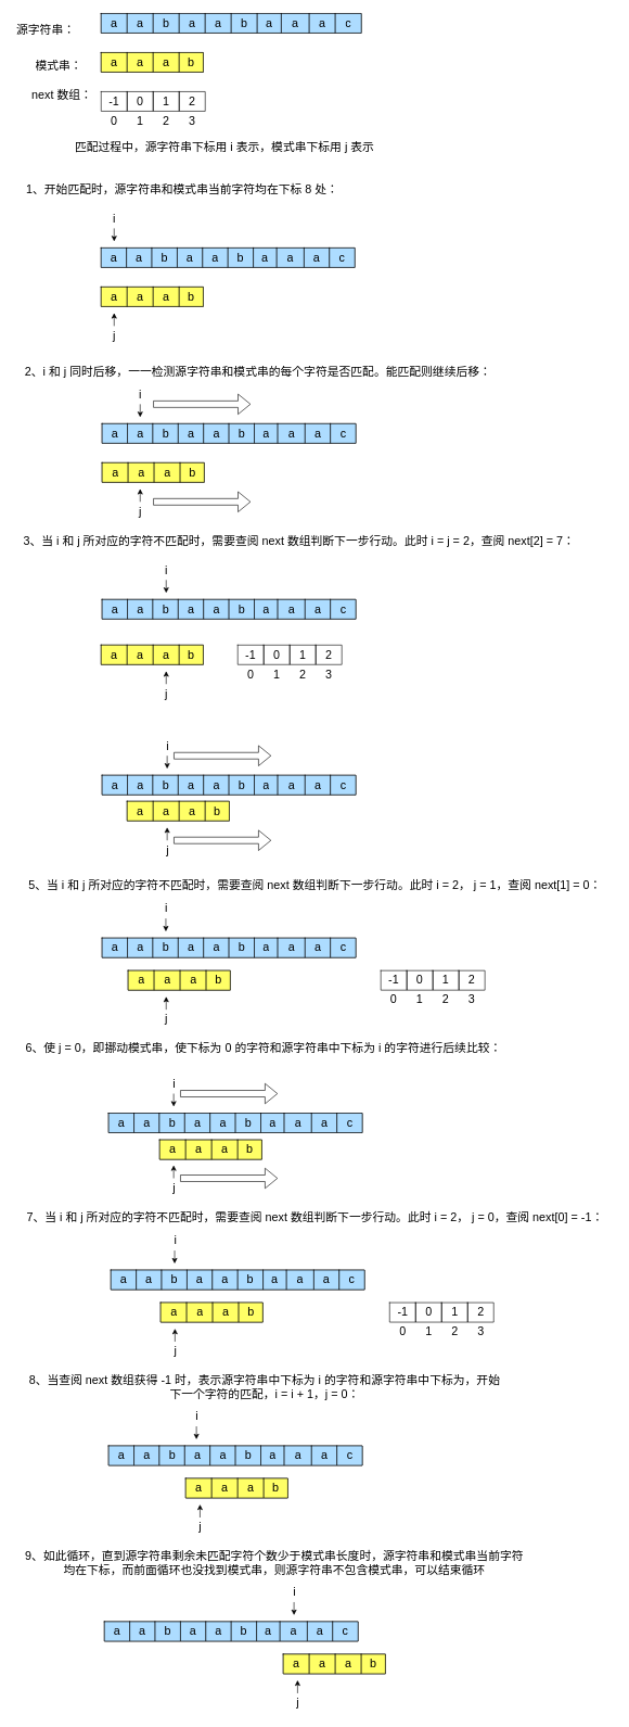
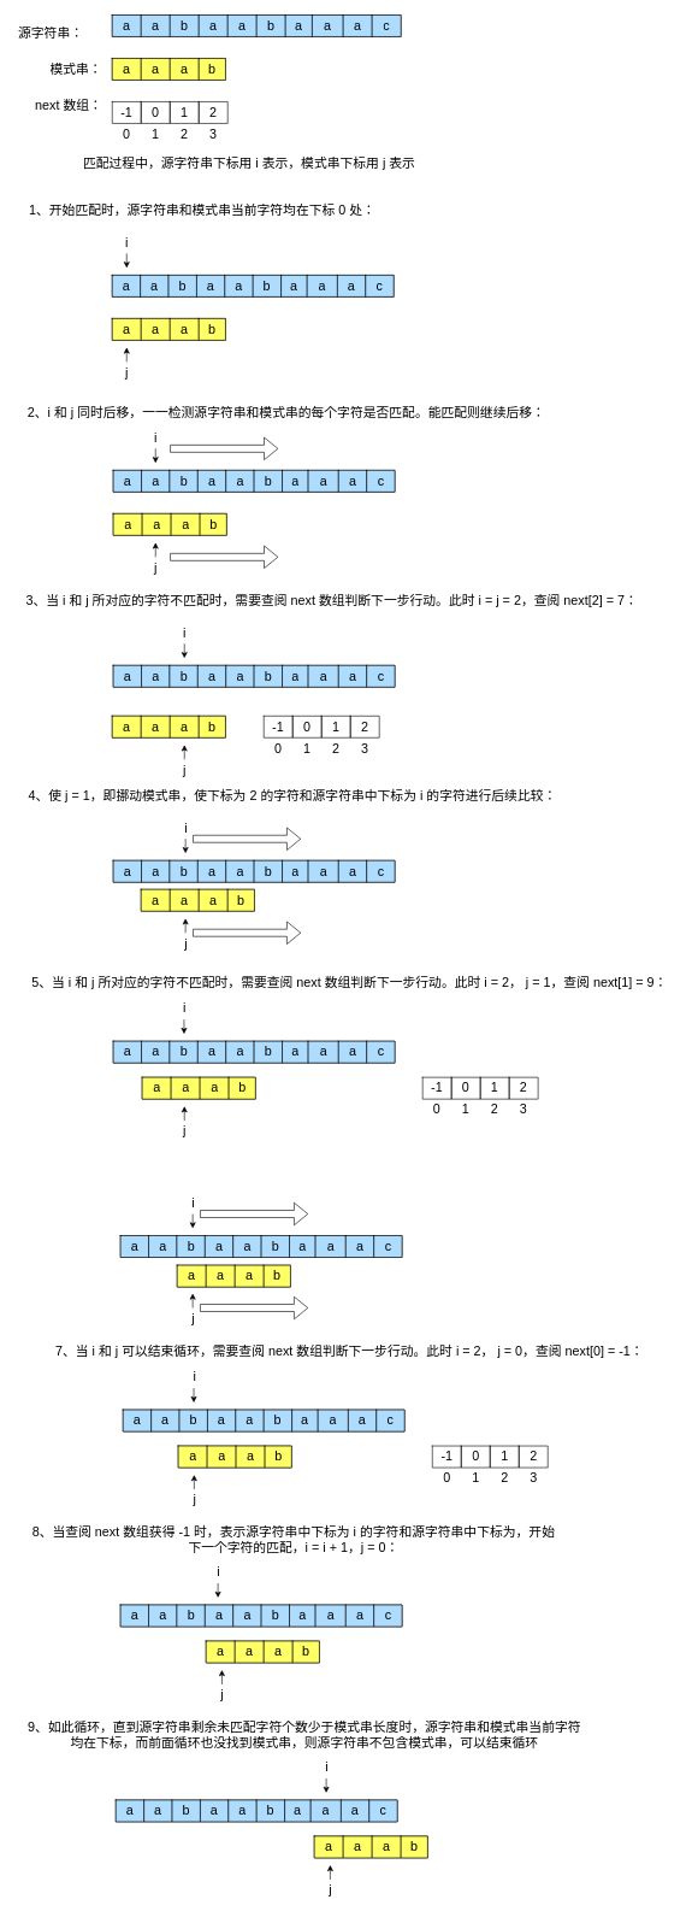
- <mxCell id="21" value="模式串：" style="text;html=1;strokeColor=none;fillColor=none;align=center;verticalAlign=middle;whiteSpace=wrap;rounded=0;shadow=0;comic=0;sketch=0;fontSize=18;fontColor=#000000;" parent="1" vertex="1"><mxGeometry x="40" y="90" width="100" height="20" as="geometry" /></mxCell>
+ <mxCell id="21" value="模式串：" style="text;html=1;strokeColor=none;fillColor=none;align=center;verticalAlign=middle;whiteSpace=wrap;rounded=0;shadow=0;comic=0;sketch=0;fontSize=18;fontColor=#000000;" parent="1" vertex="1"><mxGeometry x="55" y="85" width="100" height="20" as="geometry" /></mxCell>
- <mxCell id="35" value="1、开始匹配时，源字符串和模式串当前字符均在下标 8 处：" style="text;html=1;strokeColor=none;fillColor=none;align=center;verticalAlign=middle;whiteSpace=wrap;rounded=0;shadow=0;comic=0;sketch=0;fontSize=18;fontColor=#000000;" parent="1" vertex="1"><mxGeometry x="35" y="280" width="490" height="20" as="geometry" /></mxCell>
+ <mxCell id="35" value="1、开始匹配时，源字符串和模式串当前字符均在下标 0 处：" style="text;html=1;strokeColor=none;fillColor=none;align=center;verticalAlign=middle;whiteSpace=wrap;rounded=0;shadow=0;comic=0;sketch=0;fontSize=18;fontColor=#000000;" parent="1" vertex="1"><mxGeometry x="35" y="280" width="490" height="20" as="geometry" /></mxCell>
+ <mxCell id="88" value="4、使 j = 1，即挪动模式串，使下标为 2 的字符和源字符串中下标为 i 的字符进行后续比较：" style="text;html=1;strokeColor=none;fillColor=none;align=center;verticalAlign=middle;whiteSpace=wrap;rounded=0;shadow=0;comic=0;sketch=0;fontSize=18;fontColor=#000000;" parent="1" vertex="1"><mxGeometry x="25" y="1090" width="760" height="20" as="geometry" /></mxCell>
- <mxCell id="152" value="5、当 i 和 j 所对应的字符不匹配时，需要查阅 next 数组判断下一步行动。此时 i = 2， j = 1，查阅 next[1] = 0：" style="text;html=1;strokeColor=none;fillColor=none;align=center;verticalAlign=middle;whiteSpace=wrap;rounded=0;shadow=0;comic=0;sketch=0;fontSize=18;fontColor=#000000;" vertex="1" parent="1"><mxGeometry x="23" y="1350" width="922" height="20" as="geometry" /></mxCell>
+ <mxCell id="152" value="5、当 i 和 j 所对应的字符不匹配时，需要查阅 next 数组判断下一步行动。此时 i = 2， j = 1，查阅 next[1] = 9：" style="text;html=1;strokeColor=none;fillColor=none;align=center;verticalAlign=middle;whiteSpace=wrap;rounded=0;shadow=0;comic=0;sketch=0;fontSize=18;fontColor=#000000;" vertex="1" parent="1"><mxGeometry x="23" y="1350" width="922" height="20" as="geometry" /></mxCell>
- <mxCell id="182" value="6、使 j = 0，即挪动模式串，使下标为 0 的字符和源字符串中下标为 i 的字符进行后续比较：" style="text;html=1;strokeColor=none;fillColor=none;align=center;verticalAlign=middle;whiteSpace=wrap;rounded=0;shadow=0;comic=0;sketch=0;fontSize=18;fontColor=#000000;" vertex="1" parent="1"><mxGeometry x="25" y="1600" width="760" height="20" as="geometry" /></mxCell>
- <mxCell id="199" value="7、当 i 和 j 所对应的字符不匹配时，需要查阅 next 数组判断下一步行动。此时 i = 2， j = 0，查阅 next[0] = -1：" style="text;html=1;strokeColor=none;fillColor=none;align=center;verticalAlign=middle;whiteSpace=wrap;rounded=0;shadow=0;comic=0;sketch=0;fontSize=18;fontColor=#000000;" vertex="1" parent="1"><mxGeometry x="23" y="1860" width="922" height="20" as="geometry" /></mxCell>
+ <mxCell id="199" value="7、当 i 和 j 可以结束循环，需要查阅 next 数组判断下一步行动。此时 i = 2， j = 0，查阅 next[0] = -1：" style="text;html=1;strokeColor=none;fillColor=none;align=center;verticalAlign=middle;whiteSpace=wrap;rounded=0;shadow=0;comic=0;sketch=0;fontSize=18;fontColor=#000000;" vertex="1" parent="1"><mxGeometry x="23" y="1860" width="922" height="20" as="geometry" /></mxCell>
